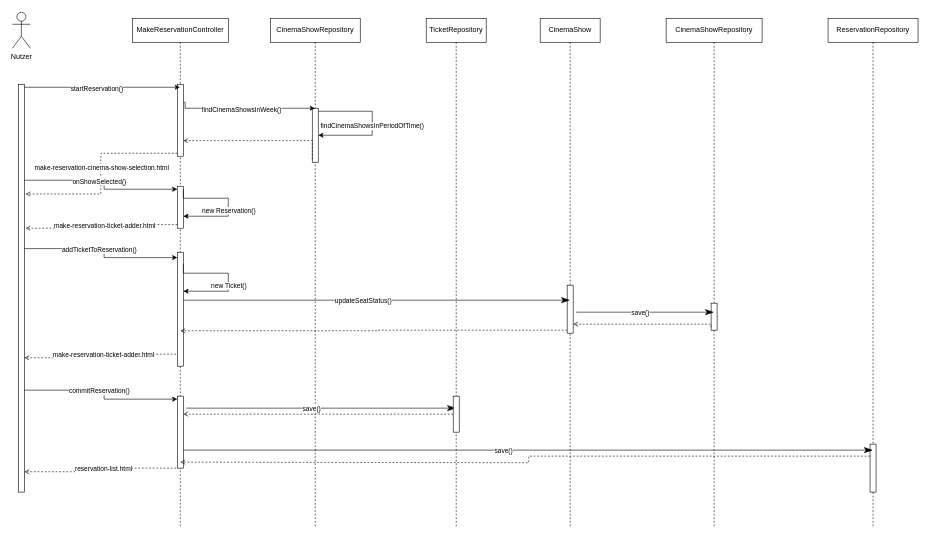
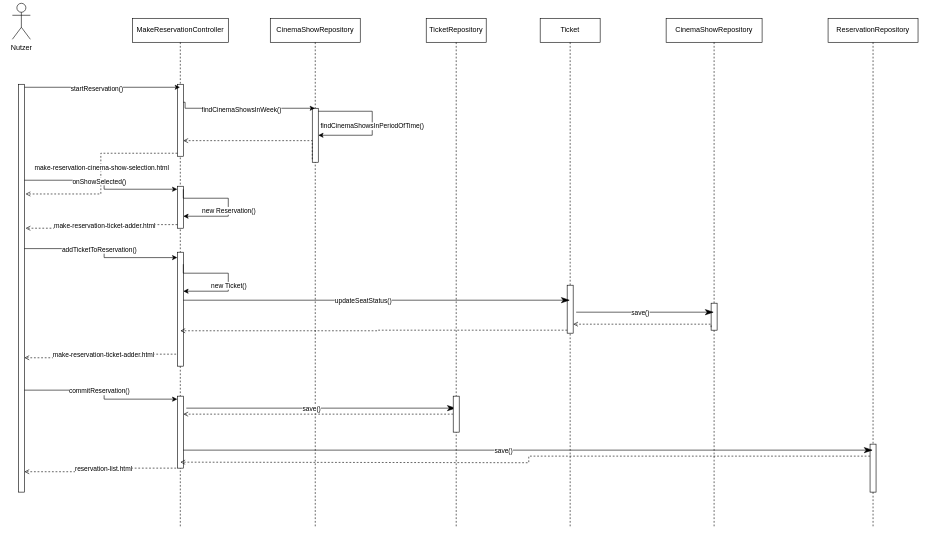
- <mxCell id="2" value="Nutzer" style="shape=umlActor;verticalLabelPosition=bottom;verticalAlign=top;html=1;outlineConnect=0;" vertex="1" parent="1"><mxGeometry x="20" y="20" width="30" height="60" as="geometry" /></mxCell>
+ <mxCell id="2" value="Nutzer" style="shape=umlActor;verticalLabelPosition=bottom;verticalAlign=top;html=1;outlineConnect=0;" vertex="1" parent="1"><mxGeometry x="20" y="5" width="30" height="60" as="geometry" /></mxCell>
- <mxCell id="34" value="CinemaShow" style="shape=umlLifeline;perimeter=lifelinePerimeter;whiteSpace=wrap;html=1;container=1;dropTarget=0;collapsible=0;recursiveResize=0;outlineConnect=0;portConstraint=eastwest;newEdgeStyle={&quot;curved&quot;:0,&quot;rounded&quot;:0};" vertex="1" parent="1"><mxGeometry x="900" y="30" width="100" height="850" as="geometry" /></mxCell>
+ <mxCell id="34" value="Ticket" style="shape=umlLifeline;perimeter=lifelinePerimeter;whiteSpace=wrap;html=1;container=1;dropTarget=0;collapsible=0;recursiveResize=0;outlineConnect=0;portConstraint=eastwest;newEdgeStyle={&quot;curved&quot;:0,&quot;rounded&quot;:0};" vertex="1" parent="1"><mxGeometry x="900" y="30" width="100" height="850" as="geometry" /></mxCell>
